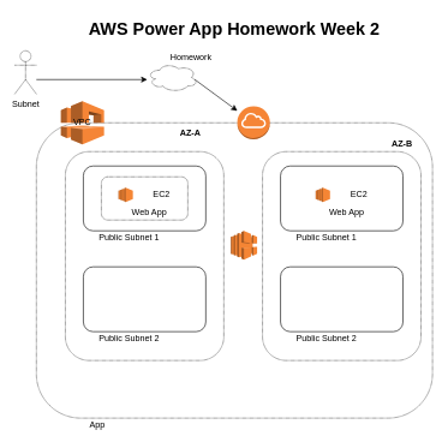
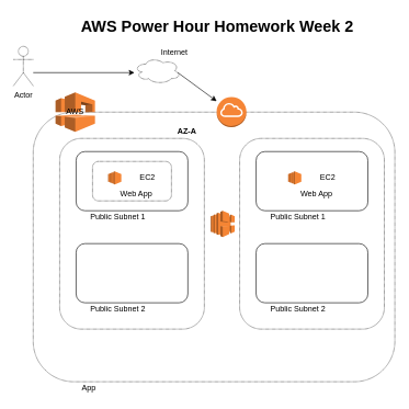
- <mxCell id="6" value="&lt;h1&gt;AWS Power App Homework Week 2&lt;/h1&gt;" style="text;html=1;strokeColor=none;fillColor=none;spacing=5;spacingTop=-20;whiteSpace=wrap;overflow=hidden;rounded=0;dashed=1;dashPattern=1 1;" vertex="1" parent="1"><mxGeometry x="118.25" y="20" width="440" height="40" as="geometry" /></mxCell>
+ <mxCell id="6" value="&lt;h1&gt;AWS Power Hour Homework Week 2&lt;/h1&gt;" style="text;html=1;strokeColor=none;fillColor=none;spacing=5;spacingTop=-20;whiteSpace=wrap;overflow=hidden;rounded=0;dashed=1;dashPattern=1 1;" vertex="1" parent="1"><mxGeometry x="118.25" y="20" width="440" height="40" as="geometry" /></mxCell>
- <mxCell id="29" value="Homework" style="text;html=1;strokeColor=none;fillColor=none;align=center;verticalAlign=middle;whiteSpace=wrap;rounded=0;dashed=1;dashPattern=1 1;" vertex="1" parent="1"><mxGeometry x="245.25" y="70" width="40" height="20" as="geometry" /></mxCell>
+ <mxCell id="29" value="Internet" style="text;html=1;strokeColor=none;fillColor=none;align=center;verticalAlign=middle;whiteSpace=wrap;rounded=0;dashed=1;dashPattern=1 1;" vertex="1" parent="1"><mxGeometry x="245.25" y="70" width="40" height="20" as="geometry" /></mxCell>
- <mxCell id="31" value="Subnet" style="shape=umlActor;verticalLabelPosition=bottom;verticalAlign=top;html=1;outlineConnect=0;dashed=1;dashPattern=1 1;fillColor=none;" vertex="1" parent="1"><mxGeometry x="20" y="70" width="30" height="60" as="geometry" /></mxCell>
+ <mxCell id="31" value="Actor" style="shape=umlActor;verticalLabelPosition=bottom;verticalAlign=top;html=1;outlineConnect=0;dashed=1;dashPattern=1 1;fillColor=none;" vertex="1" parent="1"><mxGeometry x="20" y="70" width="30" height="60" as="geometry" /></mxCell>
- <mxCell id="8" value="VPC" style="text;html=1;strokeColor=none;fillColor=none;align=center;verticalAlign=middle;whiteSpace=wrap;rounded=0;" vertex="1" parent="1"><mxGeometry x="94" y="160" width="40" height="20" as="geometry" /></mxCell>
+ <mxCell id="8" value="AWS" style="text;html=1;strokeColor=none;fillColor=none;align=center;verticalAlign=middle;whiteSpace=wrap;rounded=0;" vertex="1" parent="1"><mxGeometry x="94" y="160" width="40" height="20" as="geometry" /></mxCell>
- <mxCell id="5" value="AZ-A" style="text;html=1;strokeColor=none;fillColor=none;align=center;verticalAlign=middle;whiteSpace=wrap;rounded=0;dashed=1;dashPattern=1 1;fontStyle=1" vertex="1" parent="1"><mxGeometry x="244" y="175" width="40" height="20" as="geometry" /></mxCell>
+ <mxCell id="5" value="AZ-A" style="text;html=1;strokeColor=none;fillColor=none;align=center;verticalAlign=middle;whiteSpace=wrap;rounded=0;dashed=1;dashPattern=1 1;fontStyle=1" vertex="1" parent="1"><mxGeometry x="264" y="190" width="40" height="20" as="geometry" /></mxCell>
- <mxCell id="18" value="AZ-B" style="text;html=1;strokeColor=none;fillColor=none;align=center;verticalAlign=middle;whiteSpace=wrap;rounded=0;dashed=1;dashPattern=1 1;fontStyle=1" vertex="1" parent="1"><mxGeometry x="537.75" y="190" width="40" height="20" as="geometry" /></mxCell>
